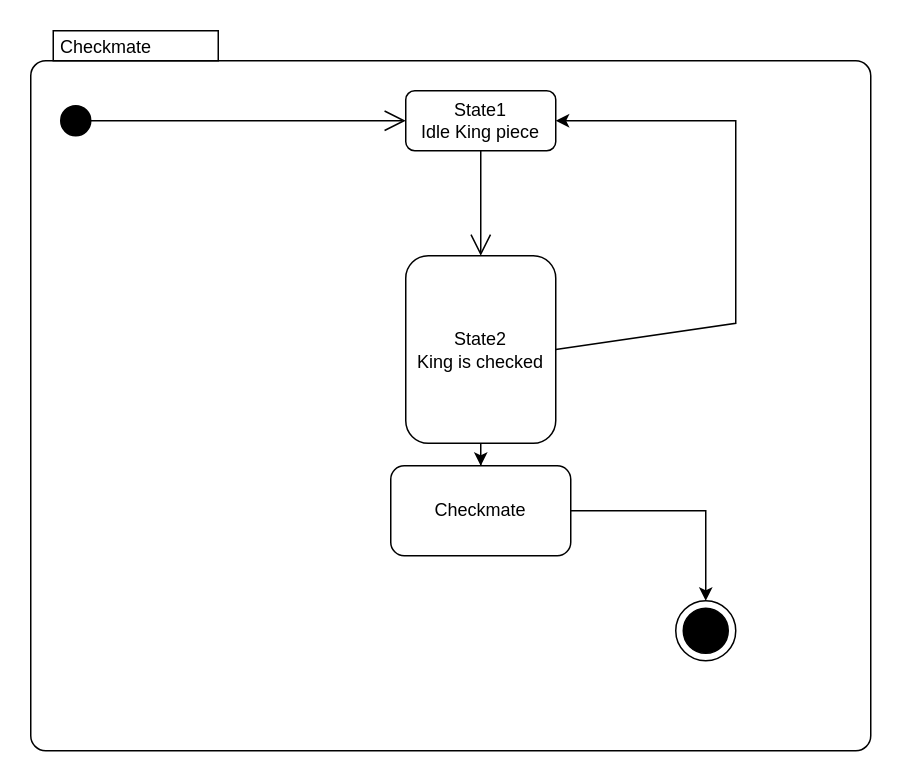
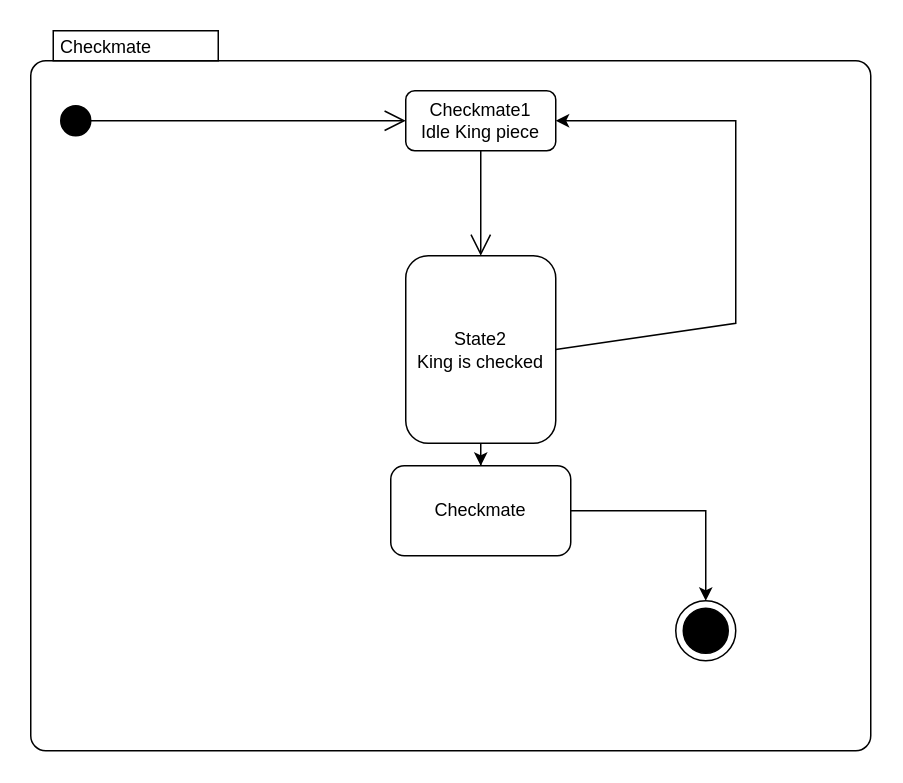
- <mxCell id="4" value="State1&lt;br&gt;Idle King piece" style="strokeColor=inherit;fillColor=inherit;gradientColor=inherit;shape=rect;html=1;rounded=1;whiteSpace=wrap;align=center;" parent="2" vertex="1"><mxGeometry x="250" y="40" width="100" height="40" as="geometry" /></mxCell>
+ <mxCell id="4" value="Checkmate1&lt;br&gt;Idle King piece" style="strokeColor=inherit;fillColor=inherit;gradientColor=inherit;shape=rect;html=1;rounded=1;whiteSpace=wrap;align=center;" parent="2" vertex="1"><mxGeometry x="250" y="40" width="100" height="40" as="geometry" /></mxCell>
